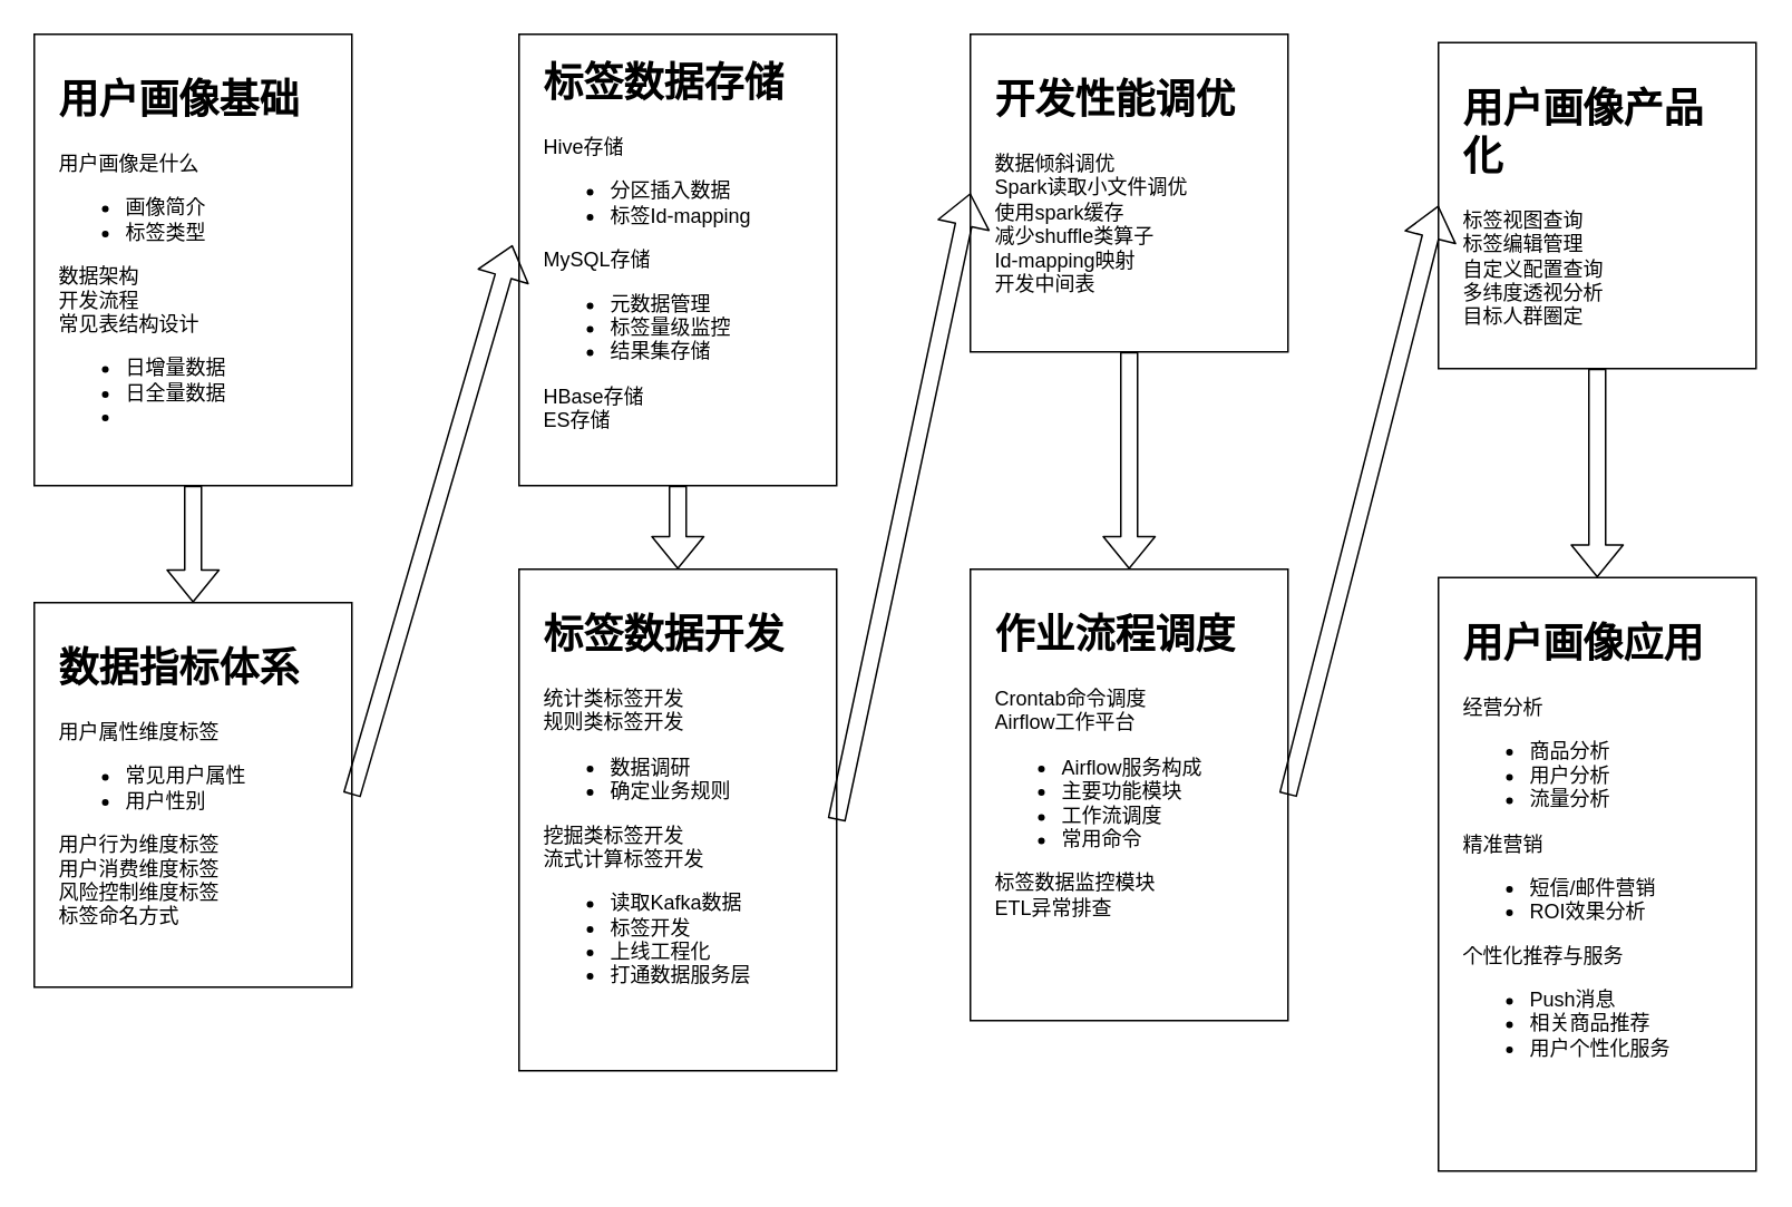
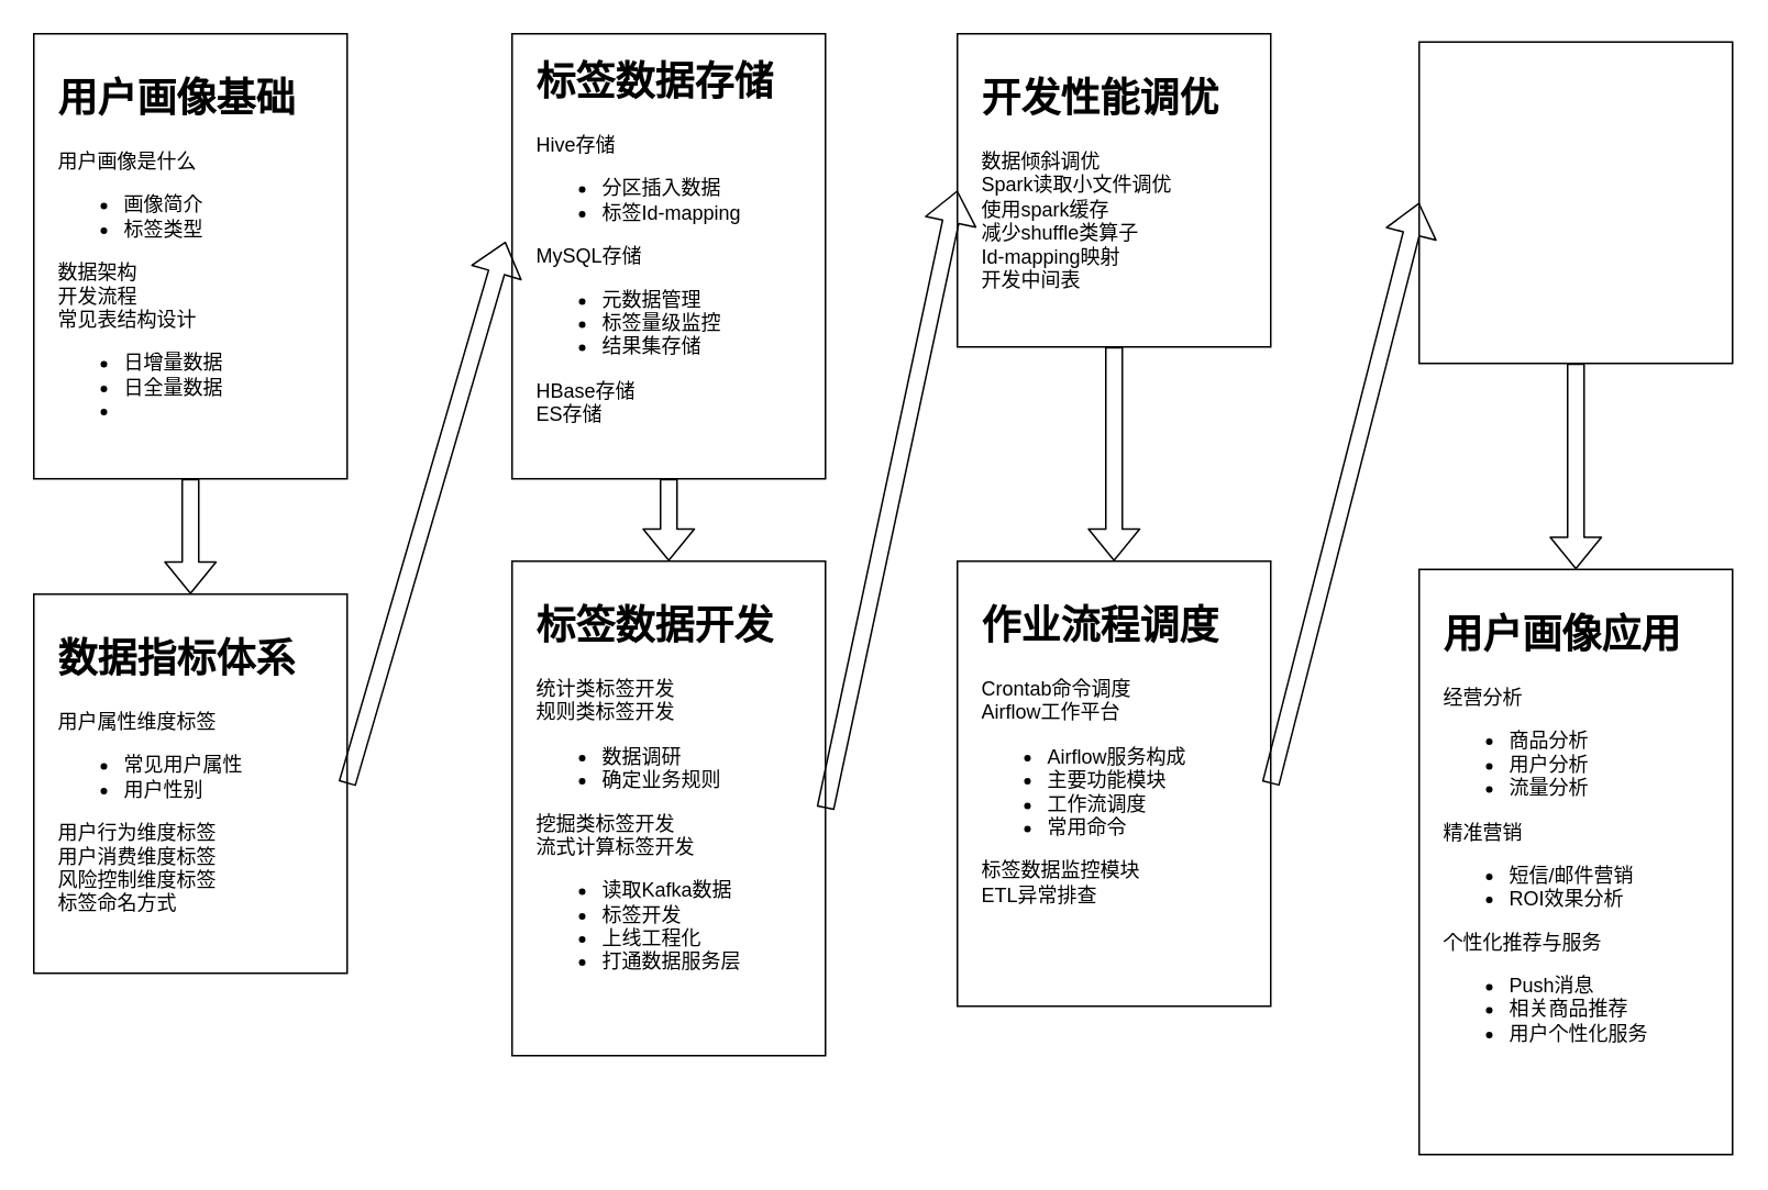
- <mxCell id="15" value="&lt;h1&gt;&lt;font color=&quot;#000000&quot;&gt;用户画像产品化&lt;/font&gt;&lt;/h1&gt;&lt;div&gt;&lt;font color=&quot;#000000&quot;&gt;标签视图查询&lt;/font&gt;&lt;/div&gt;&lt;div&gt;&lt;font color=&quot;#000000&quot;&gt;标签编辑管理&lt;/font&gt;&lt;/div&gt;&lt;div&gt;&lt;font color=&quot;#000000&quot;&gt;自定义配置查询&lt;/font&gt;&lt;/div&gt;&lt;div&gt;&lt;font color=&quot;#000000&quot;&gt;多纬度透视分析&lt;/font&gt;&lt;/div&gt;&lt;div&gt;&lt;font color=&quot;#000000&quot;&gt;目标人群圈定&lt;/font&gt;&lt;/div&gt;" style="text;html=1;strokeColor=none;fillColor=none;spacing=5;spacingTop=-20;whiteSpace=wrap;overflow=hidden;rounded=0;" vertex="1" parent="1"><mxGeometry x="870" y="45" width="170" height="165" as="geometry" /></mxCell>
